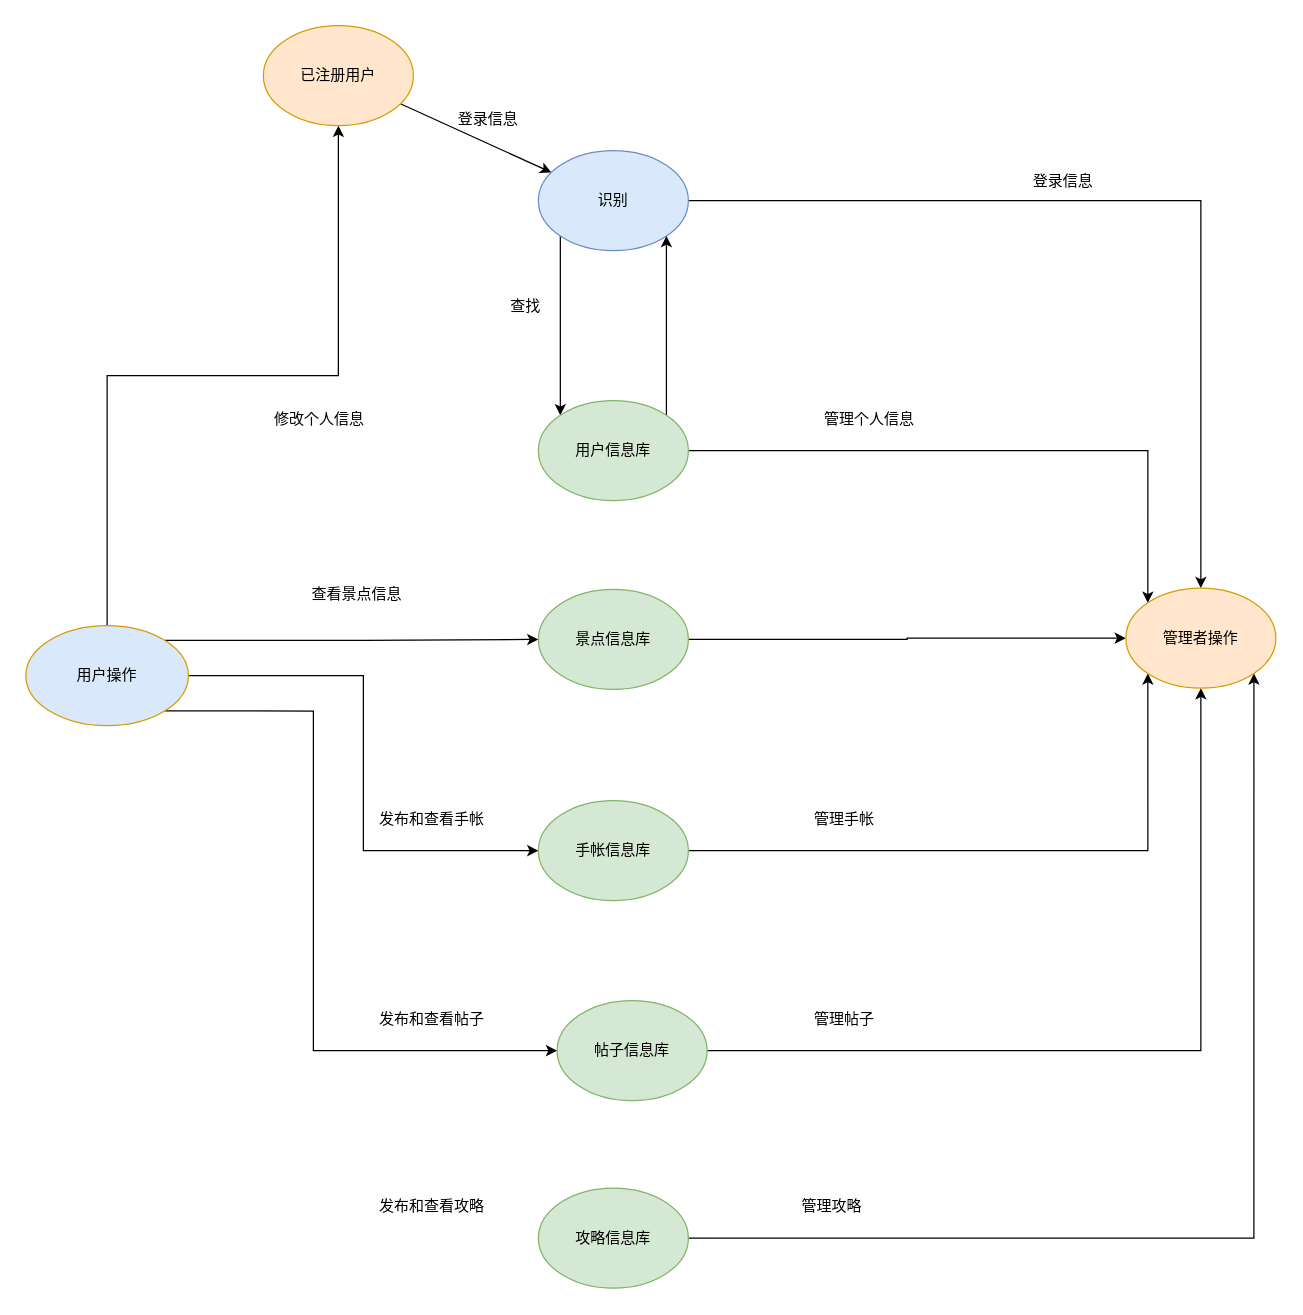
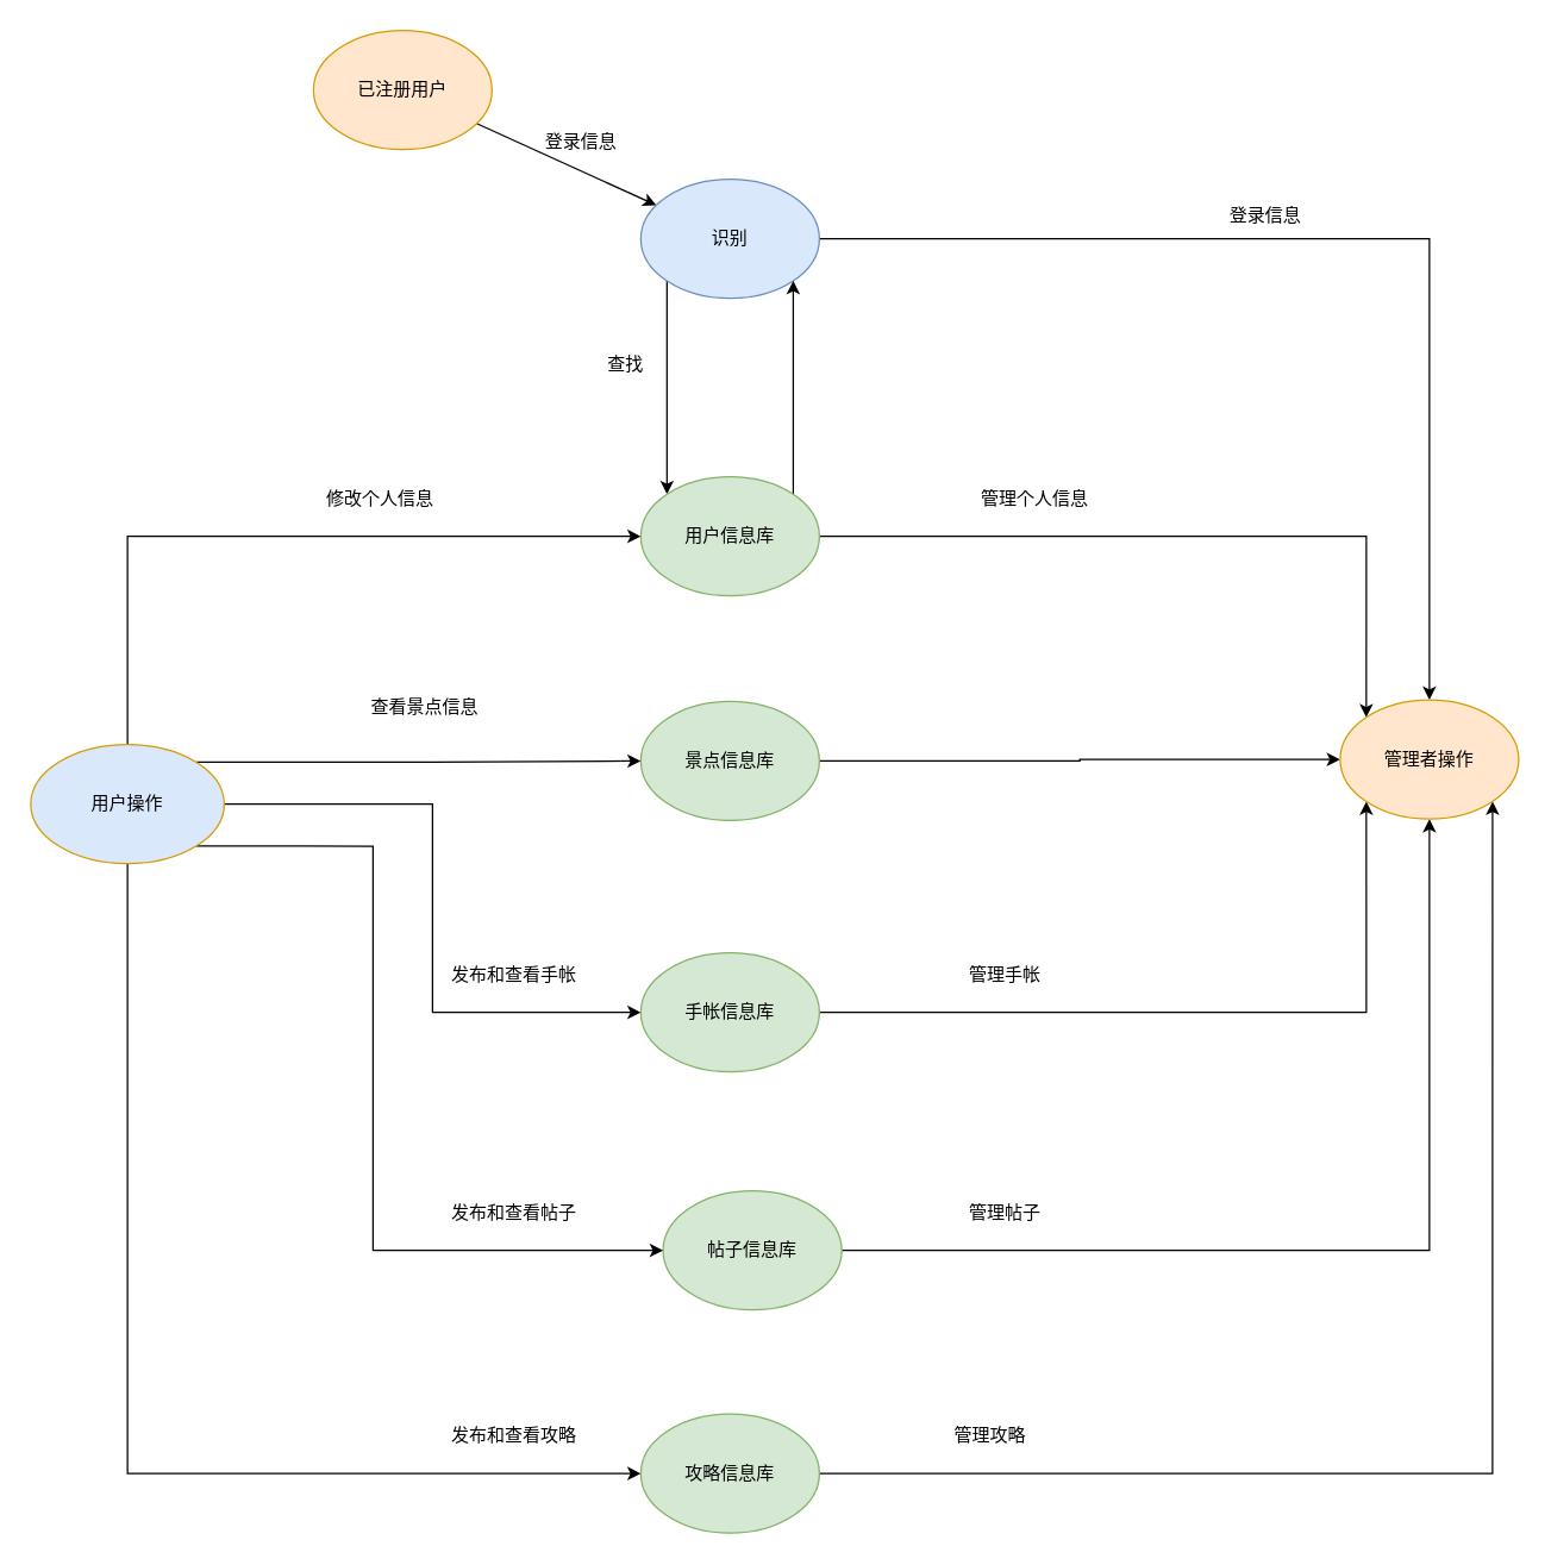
- <mxCell id="26" style="edgeStyle=orthogonalEdgeStyle;rounded=0;orthogonalLoop=1;jettySize=auto;html=1;exitX=0.5;exitY=0;exitDx=0;exitDy=0;" edge="1" parent="1" source="27" target="3"><mxGeometry relative="1" as="geometry" /></mxCell>
+ <mxCell id="26" style="edgeStyle=orthogonalEdgeStyle;rounded=0;orthogonalLoop=1;jettySize=auto;html=1;exitX=0.5;exitY=0;exitDx=0;exitDy=0;entryX=0;entryY=0.5;entryDx=0;entryDy=0;" edge="1" parent="1" source="27" target="10"><mxGeometry relative="1" as="geometry" /></mxCell>
+ <mxCell id="25" style="edgeStyle=orthogonalEdgeStyle;rounded=0;orthogonalLoop=1;jettySize=auto;html=1;exitX=0.5;exitY=1;exitDx=0;exitDy=0;entryX=0;entryY=0.5;entryDx=0;entryDy=0;" edge="1" parent="1" source="27" target="16"><mxGeometry relative="1" as="geometry" /></mxCell>
